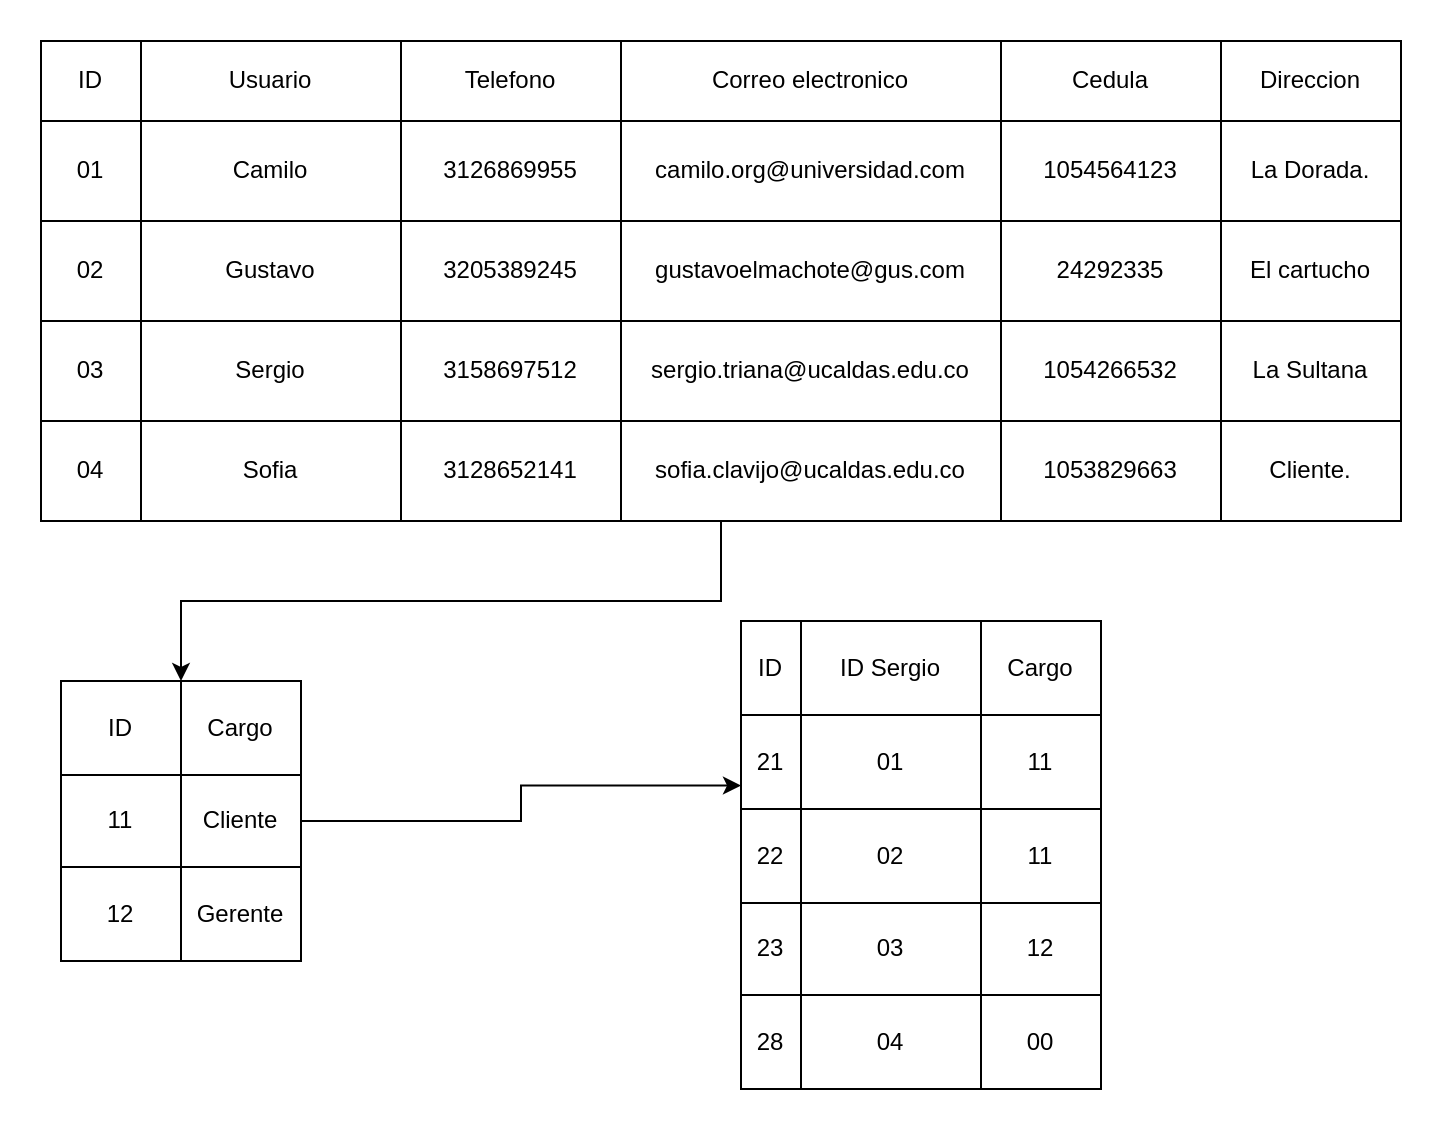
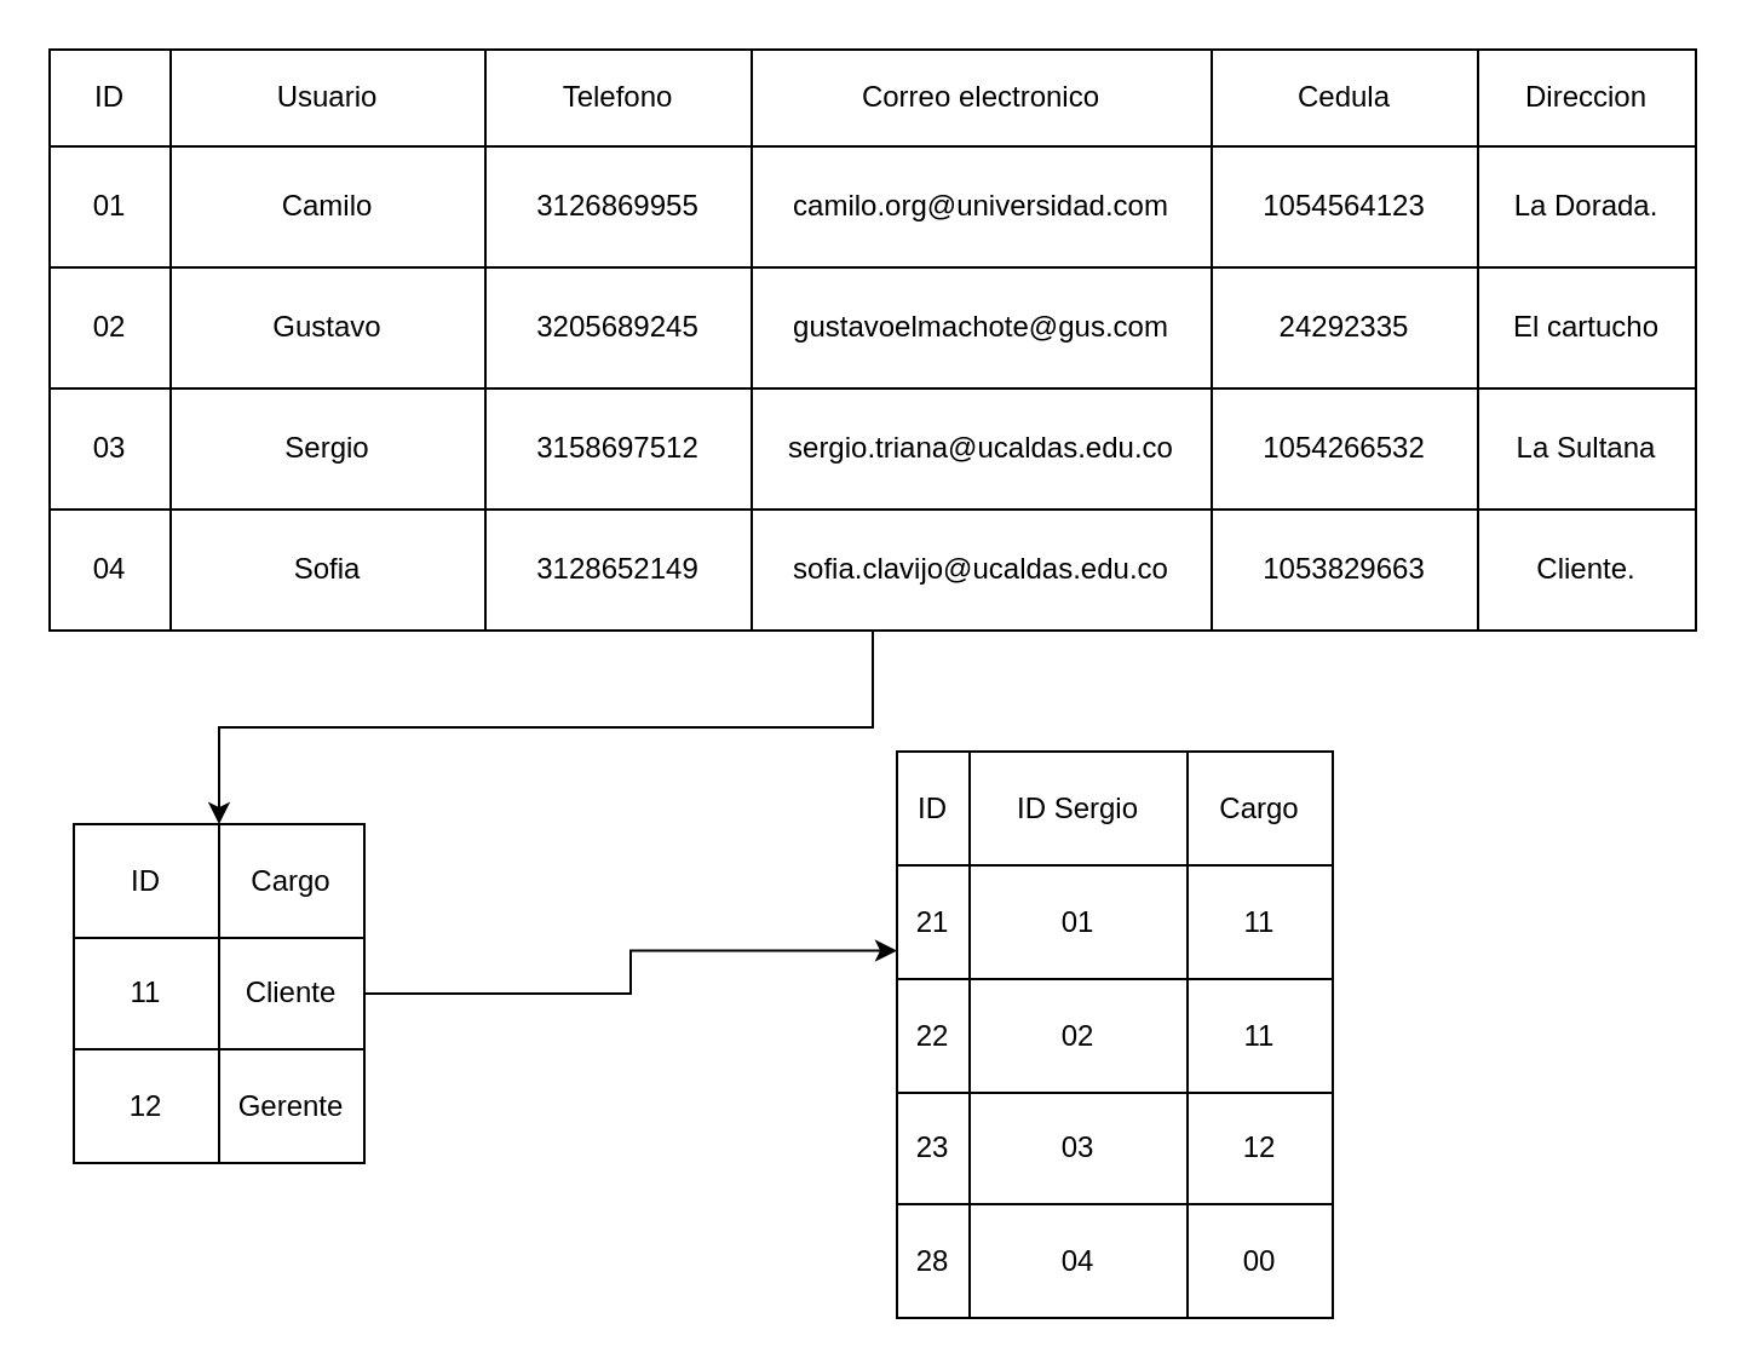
- <mxCell id="20" value="3205389245" style="connectable=0;recursiveResize=0;strokeColor=inherit;fillColor=none;align=center;whiteSpace=wrap;html=1;" vertex="1" parent="17"><mxGeometry x="180" width="110" height="50" as="geometry"><mxRectangle width="110" height="50" as="alternateBounds" /></mxGeometry></mxCell>
+ <mxCell id="20" value="3205689245" style="connectable=0;recursiveResize=0;strokeColor=inherit;fillColor=none;align=center;whiteSpace=wrap;html=1;" vertex="1" parent="17"><mxGeometry x="180" width="110" height="50" as="geometry"><mxRectangle width="110" height="50" as="alternateBounds" /></mxGeometry></mxCell>
- <mxCell id="34" value="3128652141" style="connectable=0;recursiveResize=0;strokeColor=inherit;fillColor=none;align=center;whiteSpace=wrap;html=1;" vertex="1" parent="31"><mxGeometry x="180" width="110" height="50" as="geometry"><mxRectangle width="110" height="50" as="alternateBounds" /></mxGeometry></mxCell>
+ <mxCell id="34" value="3128652149" style="connectable=0;recursiveResize=0;strokeColor=inherit;fillColor=none;align=center;whiteSpace=wrap;html=1;" vertex="1" parent="31"><mxGeometry x="180" width="110" height="50" as="geometry"><mxRectangle width="110" height="50" as="alternateBounds" /></mxGeometry></mxCell>
